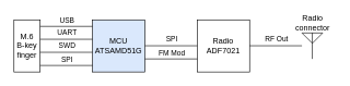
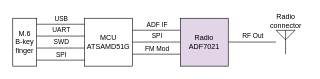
+ <mxCell id="4" value="" style="endArrow=none;html=1;rounded=0;entryX=0;entryY=0.25;entryDx=0;entryDy=0;exitX=1;exitY=0.25;exitDx=0;exitDy=0;" edge="1" parent="1" source="2" target="3"><mxGeometry width="50" height="50" relative="1" as="geometry"><mxPoint x="210" y="150" as="sourcePoint" /><mxPoint x="260" y="100" as="targetPoint" /></mxGeometry></mxCell>
+ <mxCell id="5" value="ADF IF" style="edgeLabel;html=1;align=center;verticalAlign=middle;resizable=0;points=[];" vertex="1" connectable="0" parent="4"><mxGeometry x="-0.175" y="2" relative="1" as="geometry"><mxPoint x="7" y="-8" as="offset" /></mxGeometry></mxCell>
- <mxCell id="2" value="MCU&lt;br&gt;ATSAMD51G" style="whiteSpace=wrap;html=1;aspect=fixed;fillColor=#dae8fc;" vertex="1" parent="1"><mxGeometry x="140" y="30" width="80" height="80" as="geometry" /></mxCell>
+ <mxCell id="2" value="MCU&lt;br&gt;ATSAMD51G" style="whiteSpace=wrap;html=1;aspect=fixed;" vertex="1" parent="1"><mxGeometry x="140" y="30" width="80" height="80" as="geometry" /></mxCell>
- <mxCell id="3" value="Radio&lt;br&gt;ADF7021" style="whiteSpace=wrap;html=1;aspect=fixed;" vertex="1" parent="1"><mxGeometry x="300" y="30" width="80" height="80" as="geometry" /></mxCell>
+ <mxCell id="3" value="Radio&lt;br&gt;ADF7021" style="whiteSpace=wrap;html=1;aspect=fixed;fillColor=#e1d5e7;" vertex="1" parent="1"><mxGeometry x="300" y="30" width="80" height="80" as="geometry" /></mxCell>
